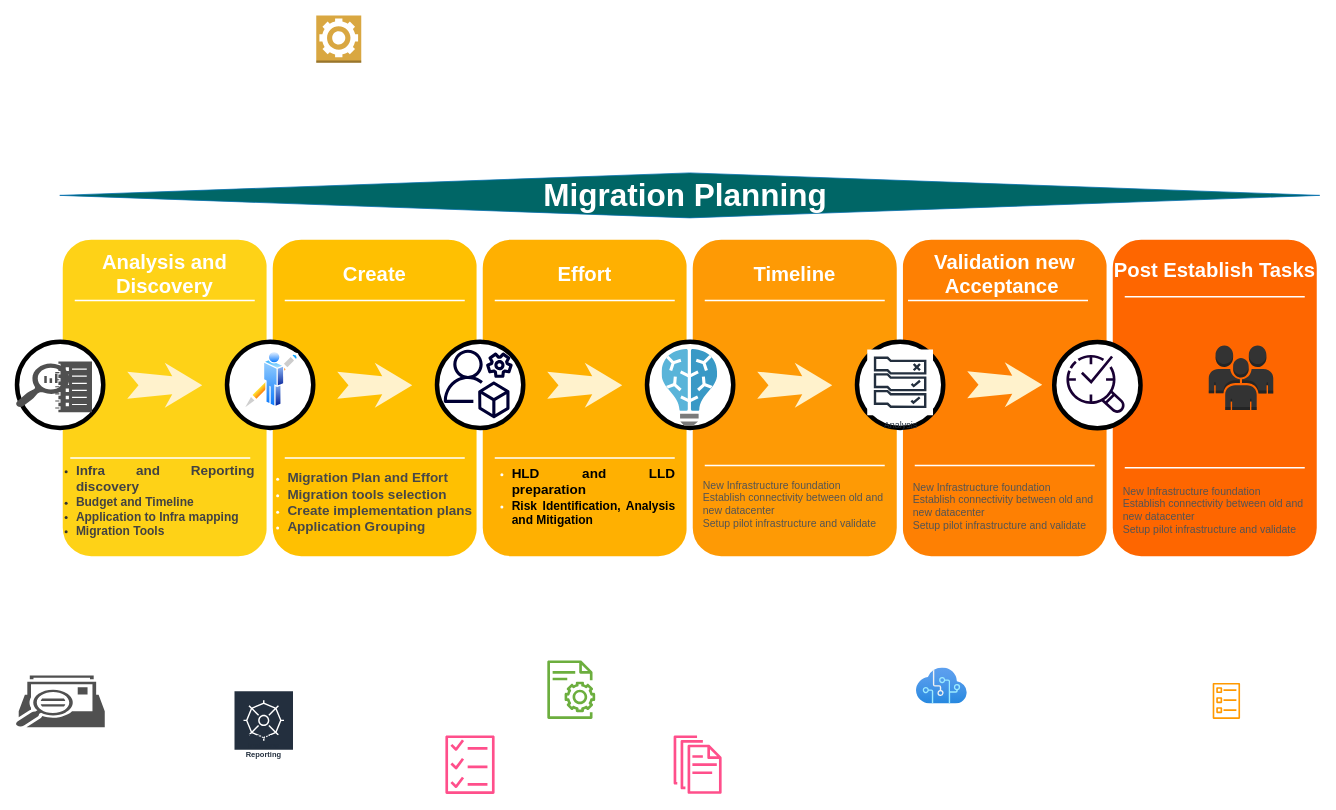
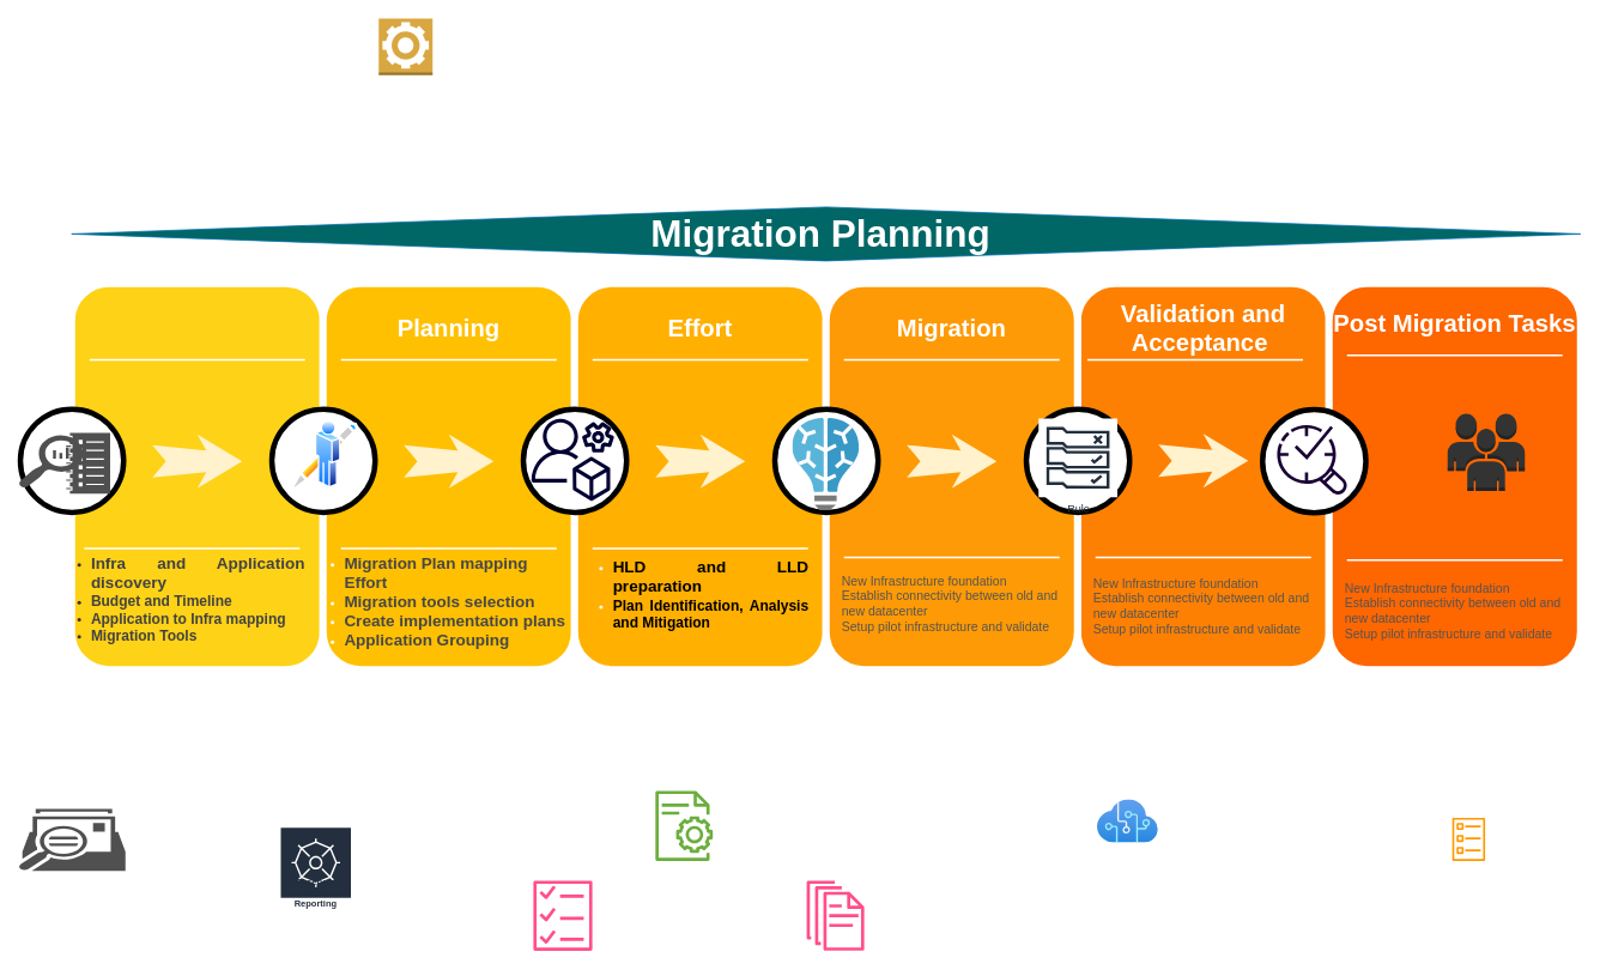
- <mxCell id="34" value="Post Establish Tasks" style="text;html=1;strokeColor=none;fillColor=none;align=center;verticalAlign=middle;whiteSpace=wrap;rounded=0;shadow=0;fontSize=27;fontColor=#FFFFFF;fontStyle=1" vertex="1" parent="1"><mxGeometry x="1479" y="330" width="280" height="60" as="geometry" /></mxCell>
+ <mxCell id="34" value="Post Migration Tasks" style="text;html=1;strokeColor=none;fillColor=none;align=center;verticalAlign=middle;whiteSpace=wrap;rounded=0;shadow=0;fontSize=27;fontColor=#FFFFFF;fontStyle=1" vertex="1" parent="1"><mxGeometry x="1479" y="330" width="280" height="60" as="geometry" /></mxCell>
- <mxCell id="5" value="Analysis and Discovery" style="text;html=1;strokeColor=none;fillColor=none;align=center;verticalAlign=middle;whiteSpace=wrap;rounded=0;shadow=0;fontSize=27;fontColor=#FFFFFF;fontStyle=1" parent="1" vertex="1"><mxGeometry x="79" y="335" width="280" height="60" as="geometry" /></mxCell>
- <mxCell id="12" value="Create" style="text;html=1;strokeColor=none;fillColor=none;align=center;verticalAlign=middle;whiteSpace=wrap;rounded=0;shadow=0;fontSize=27;fontColor=#FFFFFF;fontStyle=1" parent="1" vertex="1"><mxGeometry x="359" y="335" width="280" height="60" as="geometry" /></mxCell>
+ <mxCell id="12" value="Planning" style="text;html=1;strokeColor=none;fillColor=none;align=center;verticalAlign=middle;whiteSpace=wrap;rounded=0;shadow=0;fontSize=27;fontColor=#FFFFFF;fontStyle=1" parent="1" vertex="1"><mxGeometry x="359" y="335" width="280" height="60" as="geometry" /></mxCell>
- <mxCell id="26" value="Timeline" style="text;html=1;strokeColor=none;fillColor=none;align=center;verticalAlign=middle;whiteSpace=wrap;rounded=0;shadow=0;fontSize=27;fontColor=#FFFFFF;fontStyle=1" parent="1" vertex="1"><mxGeometry x="919" y="335" width="280" height="60" as="geometry" /></mxCell>
+ <mxCell id="26" value="Migration" style="text;html=1;strokeColor=none;fillColor=none;align=center;verticalAlign=middle;whiteSpace=wrap;rounded=0;shadow=0;fontSize=27;fontColor=#FFFFFF;fontStyle=1" parent="1" vertex="1"><mxGeometry x="919" y="335" width="280" height="60" as="geometry" /></mxCell>
- <mxCell id="43" value="Validation new Acceptance&amp;nbsp;" style="text;html=1;strokeColor=none;fillColor=none;align=center;verticalAlign=middle;whiteSpace=wrap;rounded=0;shadow=0;fontSize=27;fontColor=#FFFFFF;fontStyle=1" vertex="1" parent="1"><mxGeometry x="1199" y="335" width="280" height="60" as="geometry" /></mxCell>
+ <mxCell id="43" value="Validation and Acceptance&amp;nbsp;" style="text;html=1;strokeColor=none;fillColor=none;align=center;verticalAlign=middle;whiteSpace=wrap;rounded=0;shadow=0;fontSize=27;fontColor=#FFFFFF;fontStyle=1" vertex="1" parent="1"><mxGeometry x="1199" y="335" width="280" height="60" as="geometry" /></mxCell>
- <mxCell id="47" value="Analysis" style="sketch=0;outlineConnect=0;fontColor=#232F3E;gradientColor=none;strokeColor=#232F3E;fillColor=#ffffff;dashed=0;verticalLabelPosition=bottom;verticalAlign=top;align=center;html=1;fontSize=12;fontStyle=0;aspect=fixed;shape=mxgraph.aws4.resourceIcon;resIcon=mxgraph.aws4.rule_2;" vertex="1" parent="1"><mxGeometry x="1155.64" y="465.36" width="87.72" height="87.72" as="geometry" /></mxCell>
+ <mxCell id="47" value="Rule" style="sketch=0;outlineConnect=0;fontColor=#232F3E;gradientColor=none;strokeColor=#232F3E;fillColor=#ffffff;dashed=0;verticalLabelPosition=bottom;verticalAlign=top;align=center;html=1;fontSize=12;fontStyle=0;aspect=fixed;shape=mxgraph.aws4.resourceIcon;resIcon=mxgraph.aws4.rule_2;" vertex="1" parent="1"><mxGeometry x="1155.64" y="465.36" width="87.72" height="87.72" as="geometry" /></mxCell>
- <mxCell id="13" value="&lt;ul&gt;&lt;li&gt;&lt;b style=&quot;font-size: 18px&quot;&gt;&lt;font color=&quot;#474747&quot;&gt;Migration Plan and Effort&amp;nbsp;&lt;/font&gt;&lt;/b&gt;&lt;/li&gt;&lt;li&gt;&lt;b style=&quot;font-size: 18px&quot;&gt;&lt;font color=&quot;#474747&quot;&gt;Migration tools selection&lt;/font&gt;&lt;/b&gt;&lt;/li&gt;&lt;li&gt;&lt;b style=&quot;font-size: 18px&quot;&gt;&lt;font color=&quot;#474747&quot;&gt;Create implementation plans&lt;/font&gt;&lt;/b&gt;&lt;/li&gt;&lt;li&gt;&lt;b style=&quot;font-size: 18px&quot;&gt;&lt;font color=&quot;#474747&quot;&gt;Application Grouping&amp;nbsp;&amp;nbsp;&lt;/font&gt;&lt;/b&gt;&lt;/li&gt;&lt;/ul&gt;" style="text;html=1;strokeColor=none;fillColor=none;align=left;verticalAlign=middle;whiteSpace=wrap;rounded=0;shadow=0;fontSize=14;fontColor=#FFFFFF;" parent="1" vertex="1"><mxGeometry x="341" y="625" width="298" height="90" as="geometry" /></mxCell>
+ <mxCell id="13" value="&lt;ul&gt;&lt;li&gt;&lt;b style=&quot;font-size: 18px&quot;&gt;&lt;font color=&quot;#474747&quot;&gt;Migration Plan mapping Effort&amp;nbsp;&lt;/font&gt;&lt;/b&gt;&lt;/li&gt;&lt;li&gt;&lt;b style=&quot;font-size: 18px&quot;&gt;&lt;font color=&quot;#474747&quot;&gt;Migration tools selection&lt;/font&gt;&lt;/b&gt;&lt;/li&gt;&lt;li&gt;&lt;b style=&quot;font-size: 18px&quot;&gt;&lt;font color=&quot;#474747&quot;&gt;Create implementation plans&lt;/font&gt;&lt;/b&gt;&lt;/li&gt;&lt;li&gt;&lt;b style=&quot;font-size: 18px&quot;&gt;&lt;font color=&quot;#474747&quot;&gt;Application Grouping&amp;nbsp;&amp;nbsp;&lt;/font&gt;&lt;/b&gt;&lt;/li&gt;&lt;/ul&gt;" style="text;html=1;strokeColor=none;fillColor=none;align=left;verticalAlign=middle;whiteSpace=wrap;rounded=0;shadow=0;fontSize=14;fontColor=#FFFFFF;" parent="1" vertex="1"><mxGeometry x="341" y="625" width="298" height="90" as="geometry" /></mxCell>
- <mxCell id="20" value="&lt;div style=&quot;text-align: justify&quot;&gt;&lt;ul&gt;&lt;li&gt;&lt;font style=&quot;font-size: 18px&quot; color=&quot;#000000&quot;&gt;&lt;b&gt;&lt;font&gt;HLD and LLD &lt;/font&gt;preparation&lt;font&gt;&amp;nbsp;&lt;/font&gt;&lt;/b&gt;&lt;/font&gt;&lt;/li&gt;&lt;li&gt;&lt;font size=&quot;3&quot; color=&quot;#000000&quot;&gt;&lt;b&gt;Risk Identification, Analysis and Mitigation&amp;nbsp;&lt;/b&gt;&lt;/font&gt;&lt;/li&gt;&lt;/ul&gt;&lt;/div&gt;&lt;div&gt;&lt;font color=&quot;#575757&quot;&gt;&lt;br&gt;&lt;/font&gt;&lt;/div&gt;" style="text;html=1;strokeColor=none;fillColor=none;align=center;verticalAlign=middle;whiteSpace=wrap;rounded=0;shadow=0;fontSize=14;fontColor=#FFFFFF;" parent="1" vertex="1"><mxGeometry x="641" y="625" width="260" height="90" as="geometry" /></mxCell>
+ <mxCell id="20" value="&lt;div style=&quot;text-align: justify&quot;&gt;&lt;ul&gt;&lt;li&gt;&lt;font style=&quot;font-size: 18px&quot; color=&quot;#000000&quot;&gt;&lt;b&gt;&lt;font&gt;HLD and LLD &lt;/font&gt;preparation&lt;font&gt;&amp;nbsp;&lt;/font&gt;&lt;/b&gt;&lt;/font&gt;&lt;/li&gt;&lt;li&gt;&lt;font size=&quot;3&quot; color=&quot;#000000&quot;&gt;&lt;b&gt;Plan Identification, Analysis and Mitigation&amp;nbsp;&lt;/b&gt;&lt;/font&gt;&lt;/li&gt;&lt;/ul&gt;&lt;/div&gt;&lt;div&gt;&lt;font color=&quot;#575757&quot;&gt;&lt;br&gt;&lt;/font&gt;&lt;/div&gt;" style="text;html=1;strokeColor=none;fillColor=none;align=center;verticalAlign=middle;whiteSpace=wrap;rounded=0;shadow=0;fontSize=14;fontColor=#FFFFFF;" parent="1" vertex="1"><mxGeometry x="641" y="625" width="260" height="90" as="geometry" /></mxCell>
- <mxCell id="6" value="&lt;div style=&quot;text-align: justify&quot;&gt;&lt;ul&gt;&lt;li&gt;&lt;span&gt;&lt;font style=&quot;font-size: 18px&quot; color=&quot;#424242&quot;&gt;&lt;b&gt;Infra and Reporting discovery&amp;nbsp;&lt;/b&gt;&lt;/font&gt;&lt;/span&gt;&lt;/li&gt;&lt;li&gt;&lt;span&gt;&lt;font size=&quot;3&quot; color=&quot;#424242&quot;&gt;&lt;b&gt;Budget and Timeline&lt;/b&gt;&lt;/font&gt;&lt;/span&gt;&lt;/li&gt;&lt;li&gt;&lt;span&gt;&lt;font size=&quot;3&quot; color=&quot;#424242&quot;&gt;&lt;b&gt;Application to Infra mapping&amp;nbsp;&amp;nbsp;&lt;/b&gt;&lt;/font&gt;&lt;/span&gt;&lt;/li&gt;&lt;li&gt;&lt;font size=&quot;3&quot; color=&quot;#424242&quot;&gt;&lt;b&gt;Migration Tools&amp;nbsp;&lt;/b&gt;&lt;/font&gt;&lt;/li&gt;&lt;/ul&gt;&lt;/div&gt;&lt;div style=&quot;text-align: justify&quot;&gt;&lt;br&gt;&lt;/div&gt;" style="text;html=1;strokeColor=none;fillColor=none;align=left;verticalAlign=middle;whiteSpace=wrap;rounded=0;shadow=0;fontSize=14;fontColor=#333333;" parent="1" vertex="1"><mxGeometry x="59" y="597.5" width="280" height="155" as="geometry" /></mxCell>
+ <mxCell id="6" value="&lt;div style=&quot;text-align: justify&quot;&gt;&lt;ul&gt;&lt;li&gt;&lt;span&gt;&lt;font style=&quot;font-size: 18px&quot; color=&quot;#424242&quot;&gt;&lt;b&gt;Infra and Application discovery&amp;nbsp;&lt;/b&gt;&lt;/font&gt;&lt;/span&gt;&lt;/li&gt;&lt;li&gt;&lt;span&gt;&lt;font size=&quot;3&quot; color=&quot;#424242&quot;&gt;&lt;b&gt;Budget and Timeline&lt;/b&gt;&lt;/font&gt;&lt;/span&gt;&lt;/li&gt;&lt;li&gt;&lt;span&gt;&lt;font size=&quot;3&quot; color=&quot;#424242&quot;&gt;&lt;b&gt;Application to Infra mapping&amp;nbsp;&amp;nbsp;&lt;/b&gt;&lt;/font&gt;&lt;/span&gt;&lt;/li&gt;&lt;li&gt;&lt;font size=&quot;3&quot; color=&quot;#424242&quot;&gt;&lt;b&gt;Migration Tools&amp;nbsp;&lt;/b&gt;&lt;/font&gt;&lt;/li&gt;&lt;/ul&gt;&lt;/div&gt;&lt;div style=&quot;text-align: justify&quot;&gt;&lt;br&gt;&lt;/div&gt;" style="text;html=1;strokeColor=none;fillColor=none;align=left;verticalAlign=middle;whiteSpace=wrap;rounded=0;shadow=0;fontSize=14;fontColor=#333333;" parent="1" vertex="1"><mxGeometry x="59" y="597.5" width="280" height="155" as="geometry" /></mxCell>
